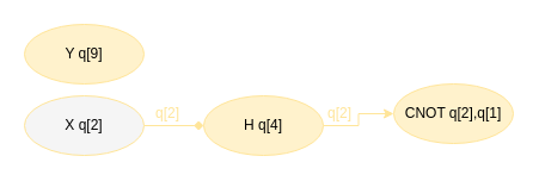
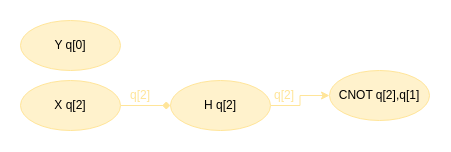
- <mxCell id="2" value="Y q[9]" style="ellipse;whiteSpace=wrap;html=1;strokeColor=#FFE599;fillColor=#FFF2CC;" parent="1" vertex="1"><mxGeometry x="20" y="20" width="100" height="50" as="geometry" /></mxCell>
+ <mxCell id="2" value="Y q[0]" style="ellipse;whiteSpace=wrap;html=1;strokeColor=#FFE599;fillColor=#FFF2CC;" parent="1" vertex="1"><mxGeometry x="20" y="20" width="100" height="50" as="geometry" /></mxCell>
- <mxCell id="6" value="X q[2]" style="ellipse;whiteSpace=wrap;html=1;strokeColor=#FFE599;fillColor=#f5f5f5;" parent="1" vertex="1"><mxGeometry x="20" y="80" width="100" height="50" as="geometry" /></mxCell>
+ <mxCell id="6" value="X q[2]" style="ellipse;whiteSpace=wrap;html=1;strokeColor=#FFE599;fillColor=#FFF2CC;" parent="1" vertex="1"><mxGeometry x="20" y="80" width="100" height="50" as="geometry" /></mxCell>
- <mxCell id="4" value="H q[4]" style="ellipse;whiteSpace=wrap;html=1;strokeColor=#FFE599;fillColor=#FFF2CC;" parent="1" vertex="1"><mxGeometry x="170" y="80" width="100" height="50" as="geometry" /></mxCell>
+ <mxCell id="4" value="H q[2]" style="ellipse;whiteSpace=wrap;html=1;strokeColor=#FFE599;fillColor=#FFF2CC;" parent="1" vertex="1"><mxGeometry x="170" y="80" width="100" height="50" as="geometry" /></mxCell>
